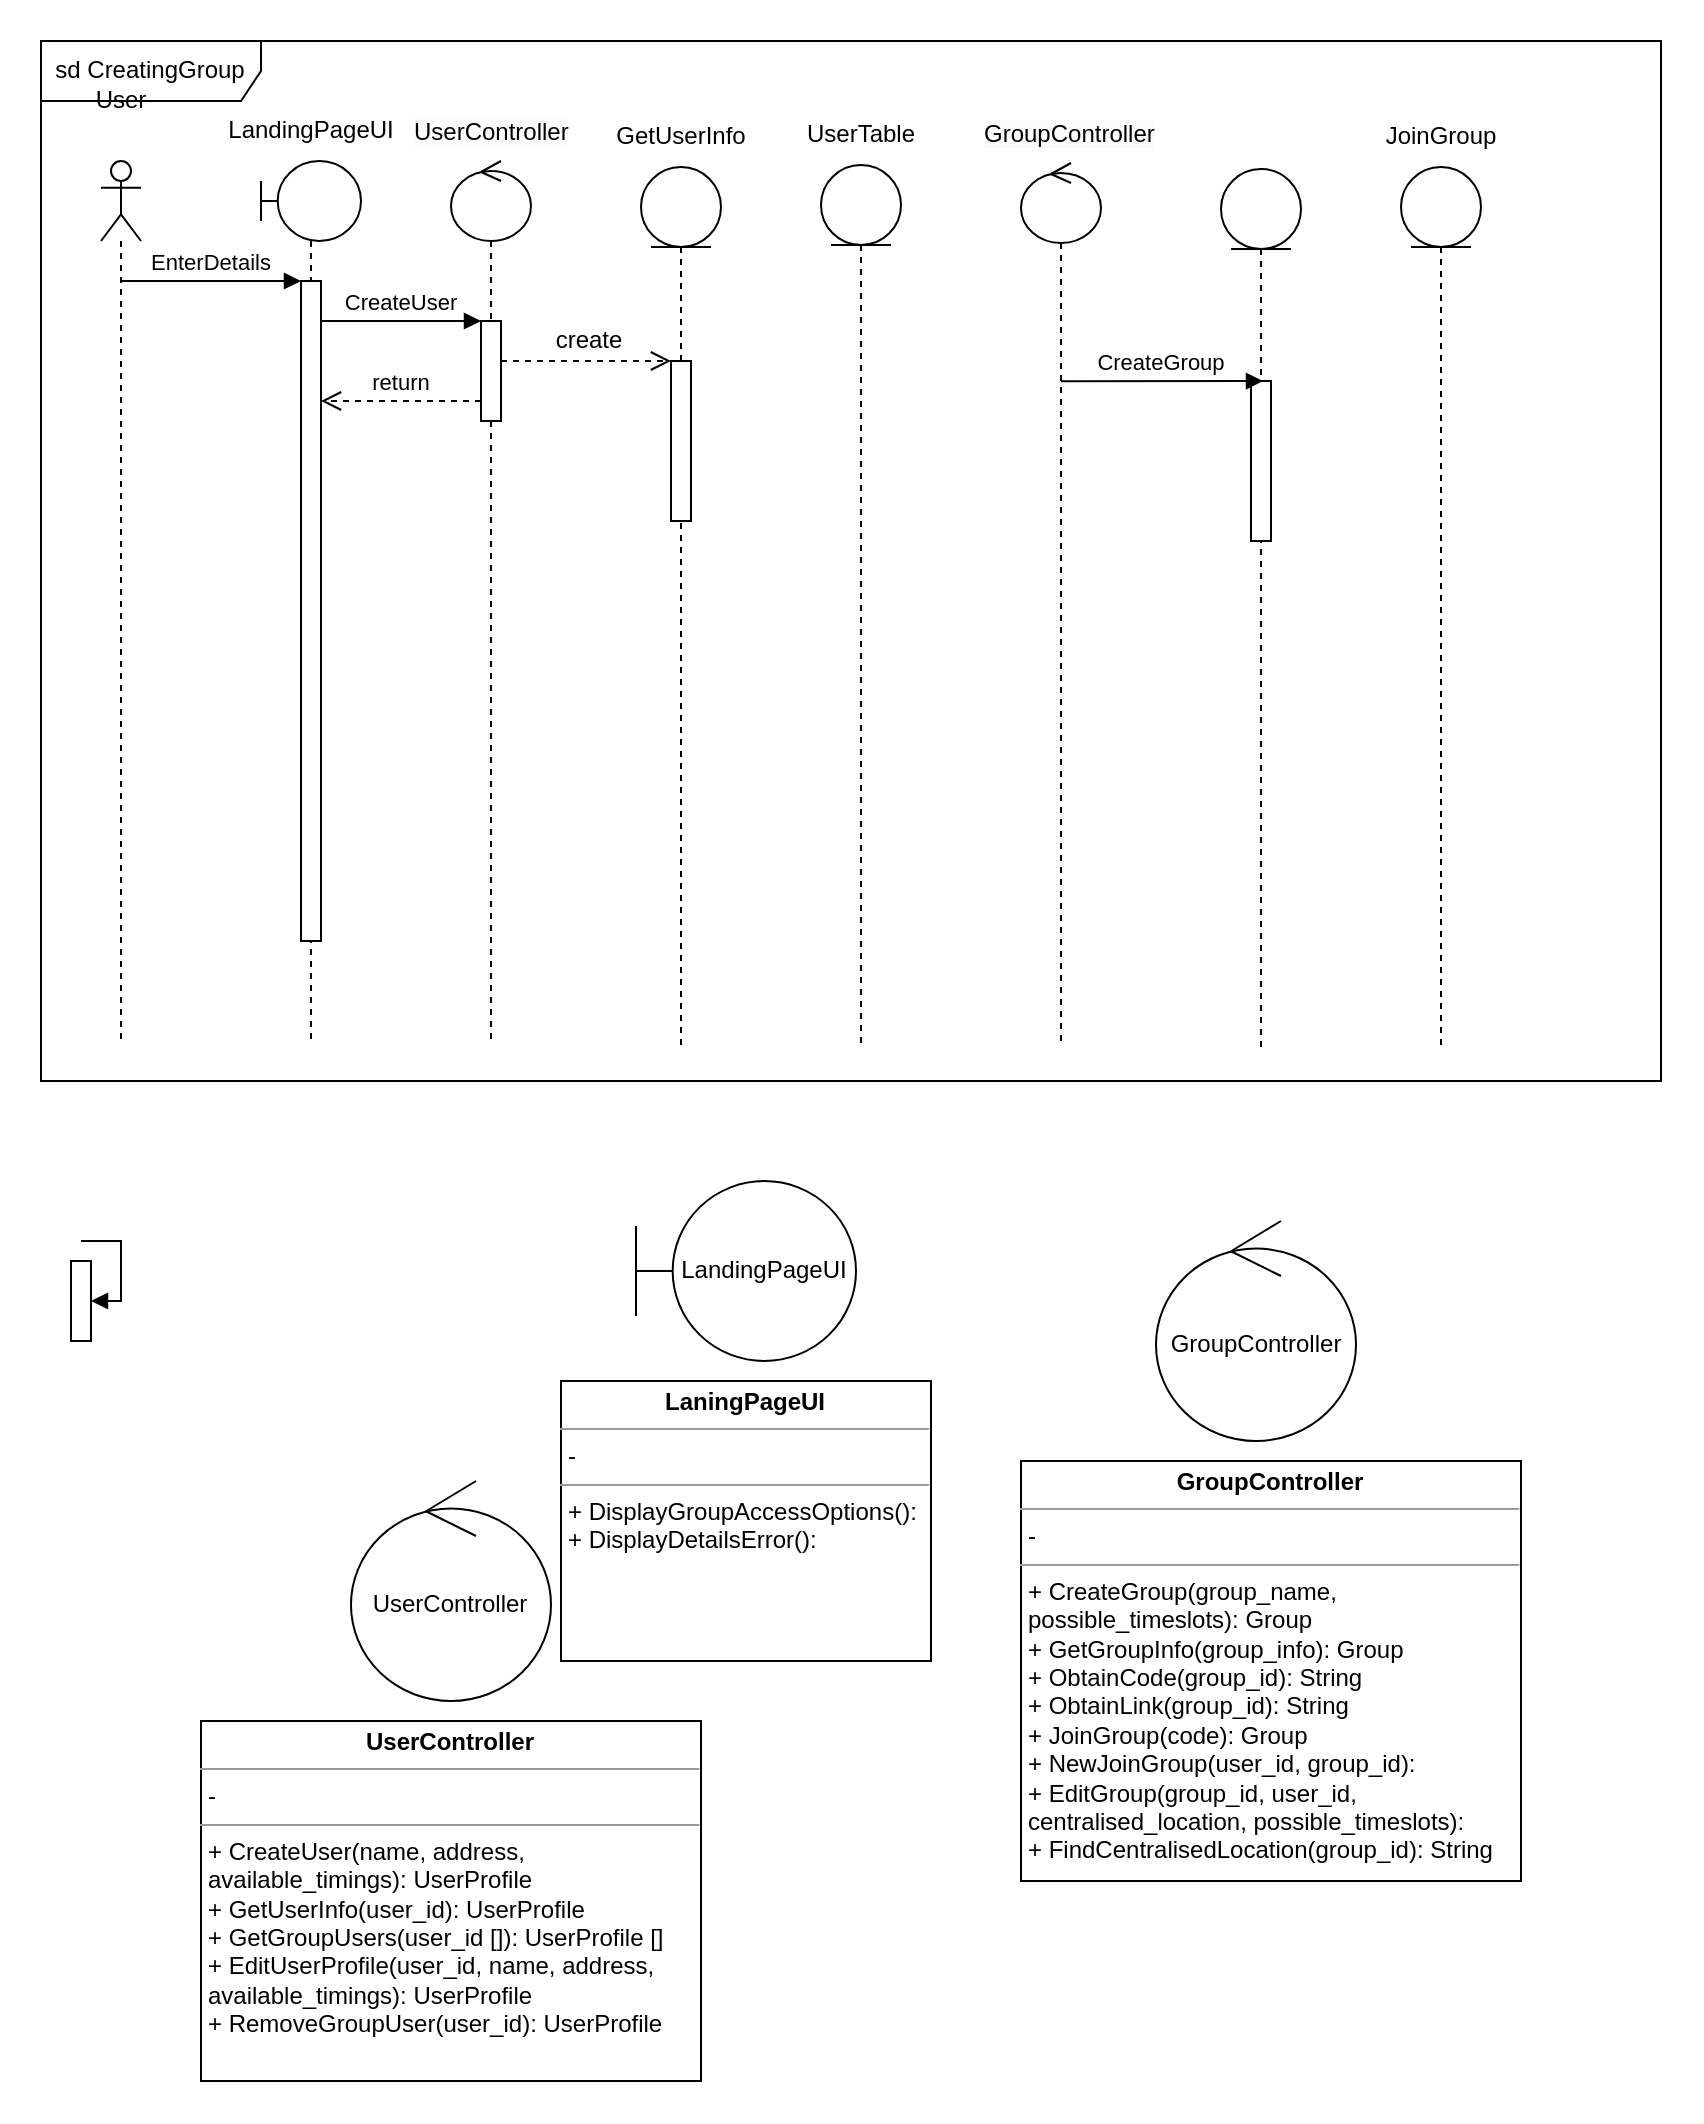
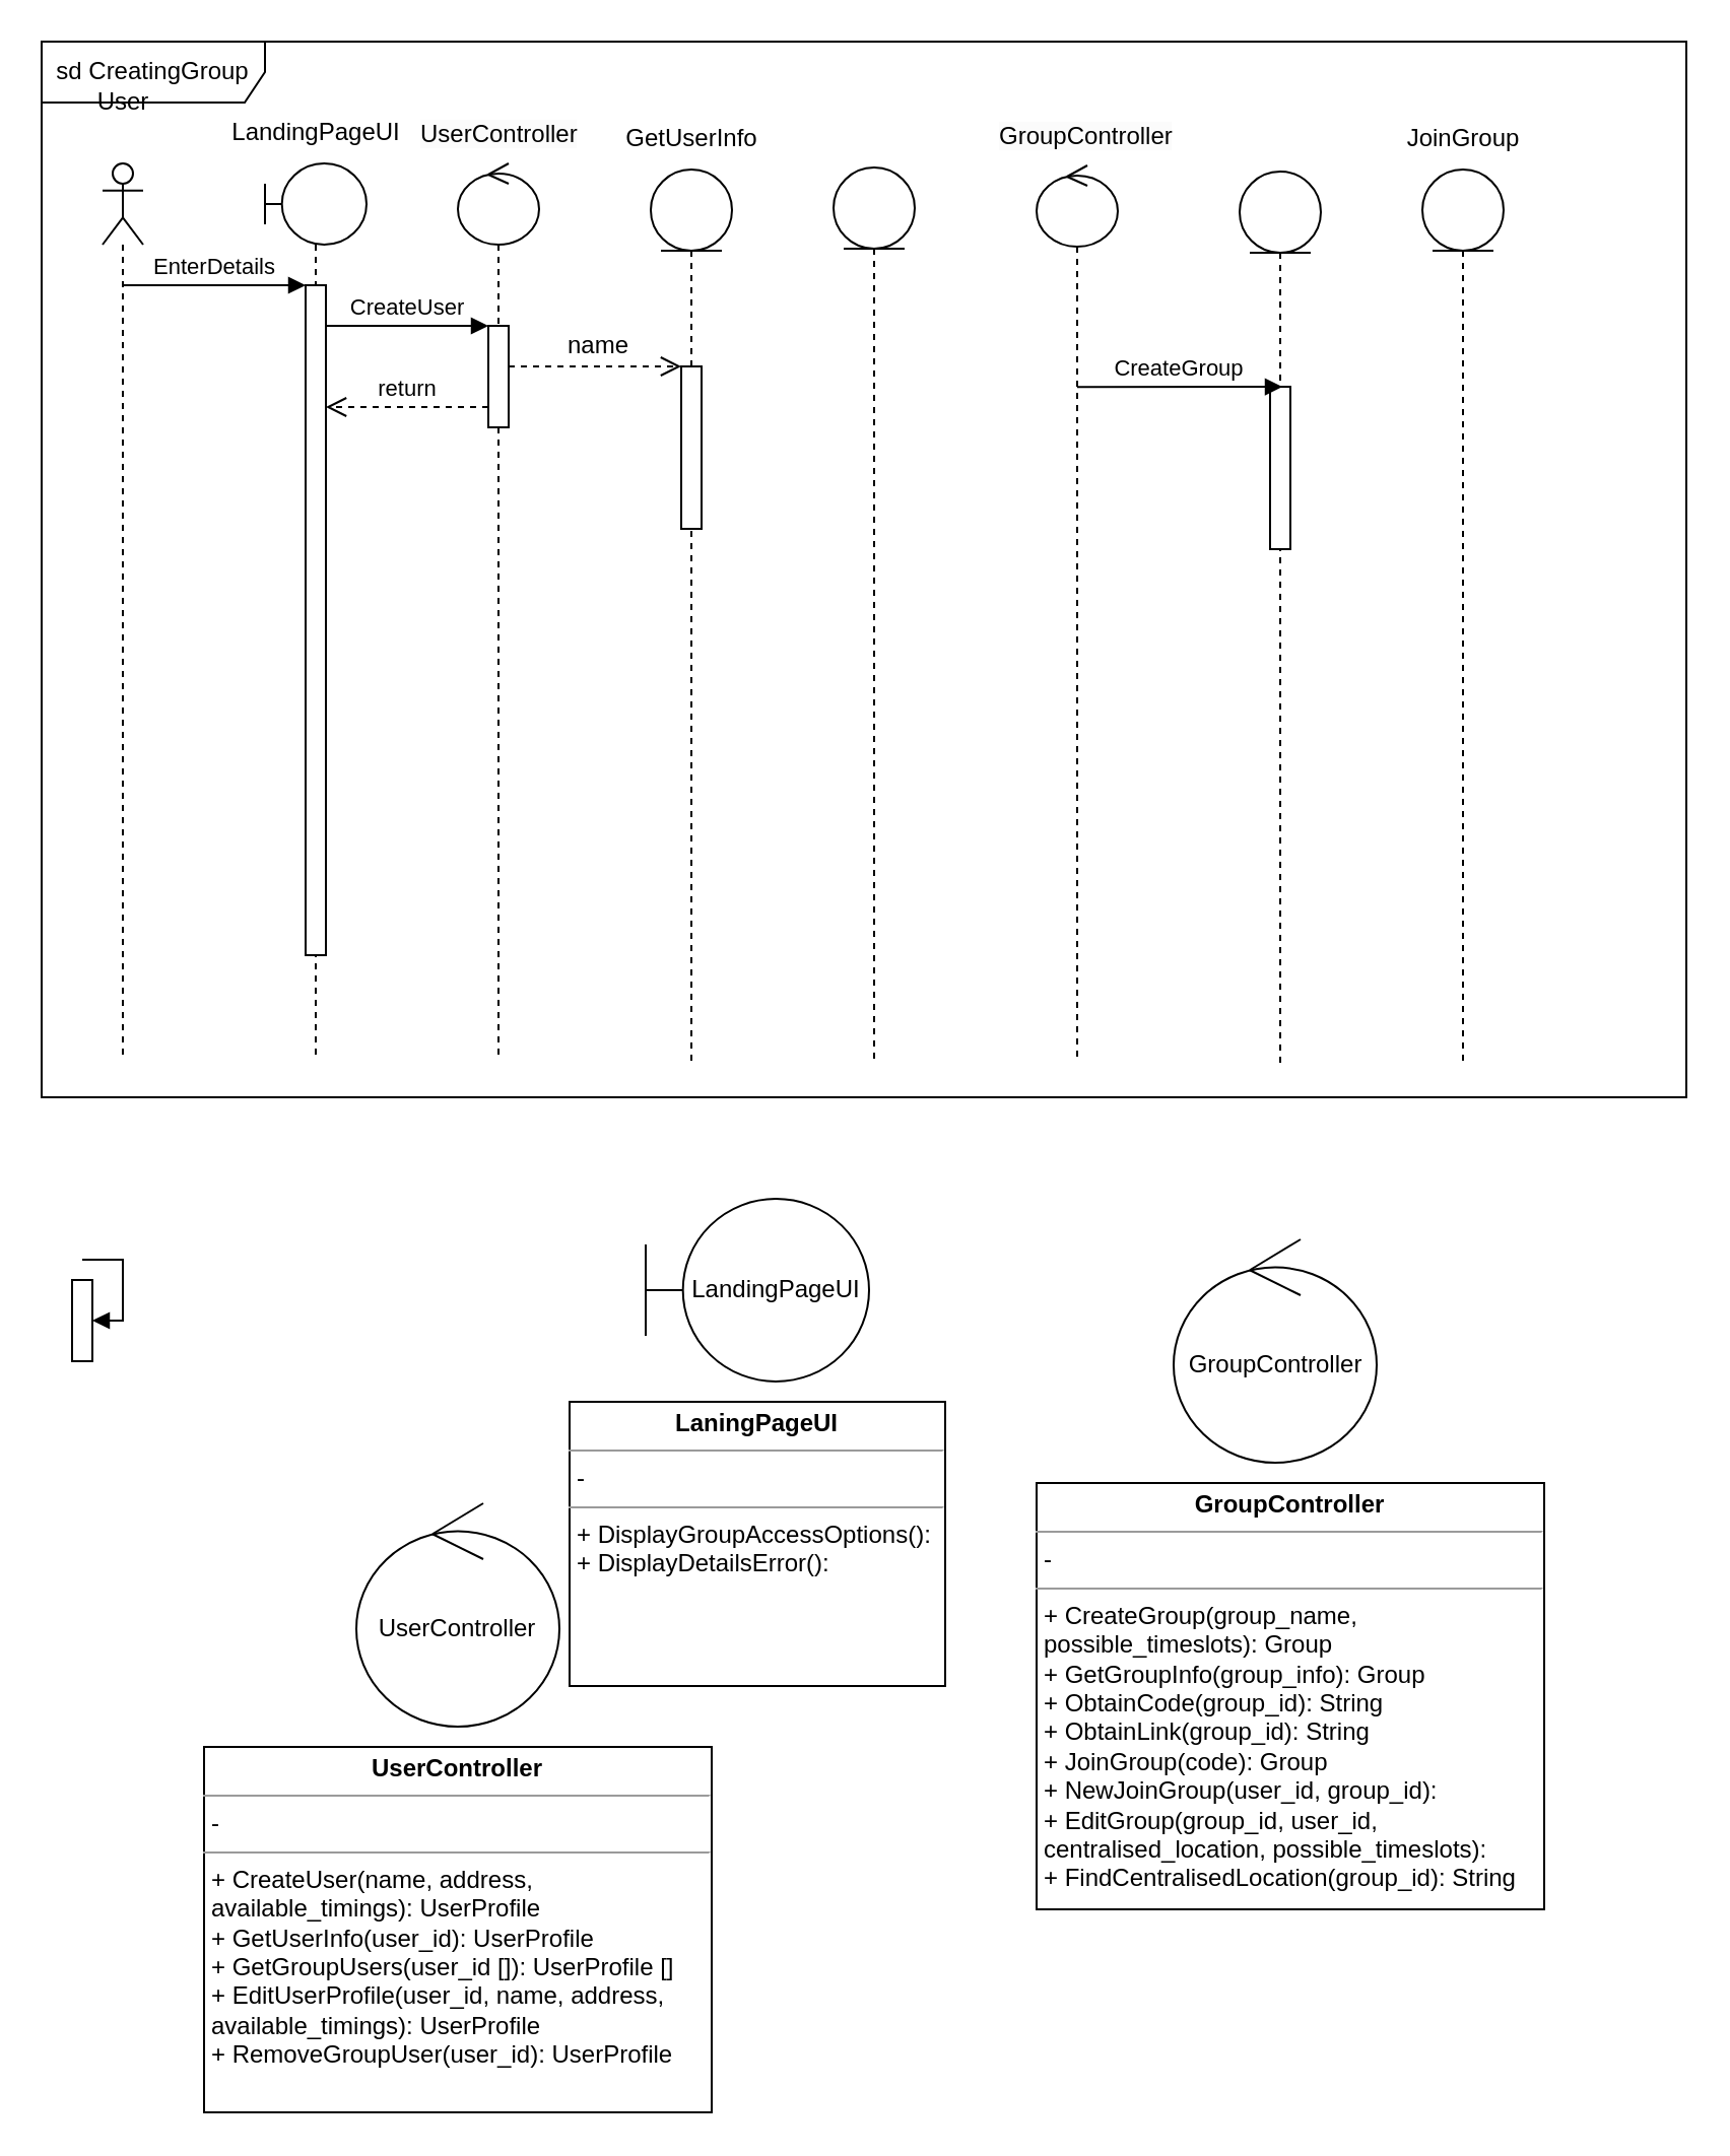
- <mxCell id="25" value="UserTable" style="text;html=1;align=center;verticalAlign=middle;resizable=0;points=[];autosize=1;strokeColor=none;fillColor=none;" vertex="1" parent="1"><mxGeometry x="390" y="52" width="80" height="30" as="geometry" /></mxCell>
- <mxCell id="35" value="create" style="text;html=1;align=center;verticalAlign=middle;resizable=0;points=[];autosize=1;strokeColor=none;fillColor=none;" vertex="1" parent="1"><mxGeometry x="264" y="155" width="60" height="30" as="geometry" /></mxCell>
+ <mxCell id="35" value="name" style="text;html=1;align=center;verticalAlign=middle;resizable=0;points=[];autosize=1;strokeColor=none;fillColor=none;" vertex="1" parent="1"><mxGeometry x="264" y="155" width="60" height="30" as="geometry" /></mxCell>
